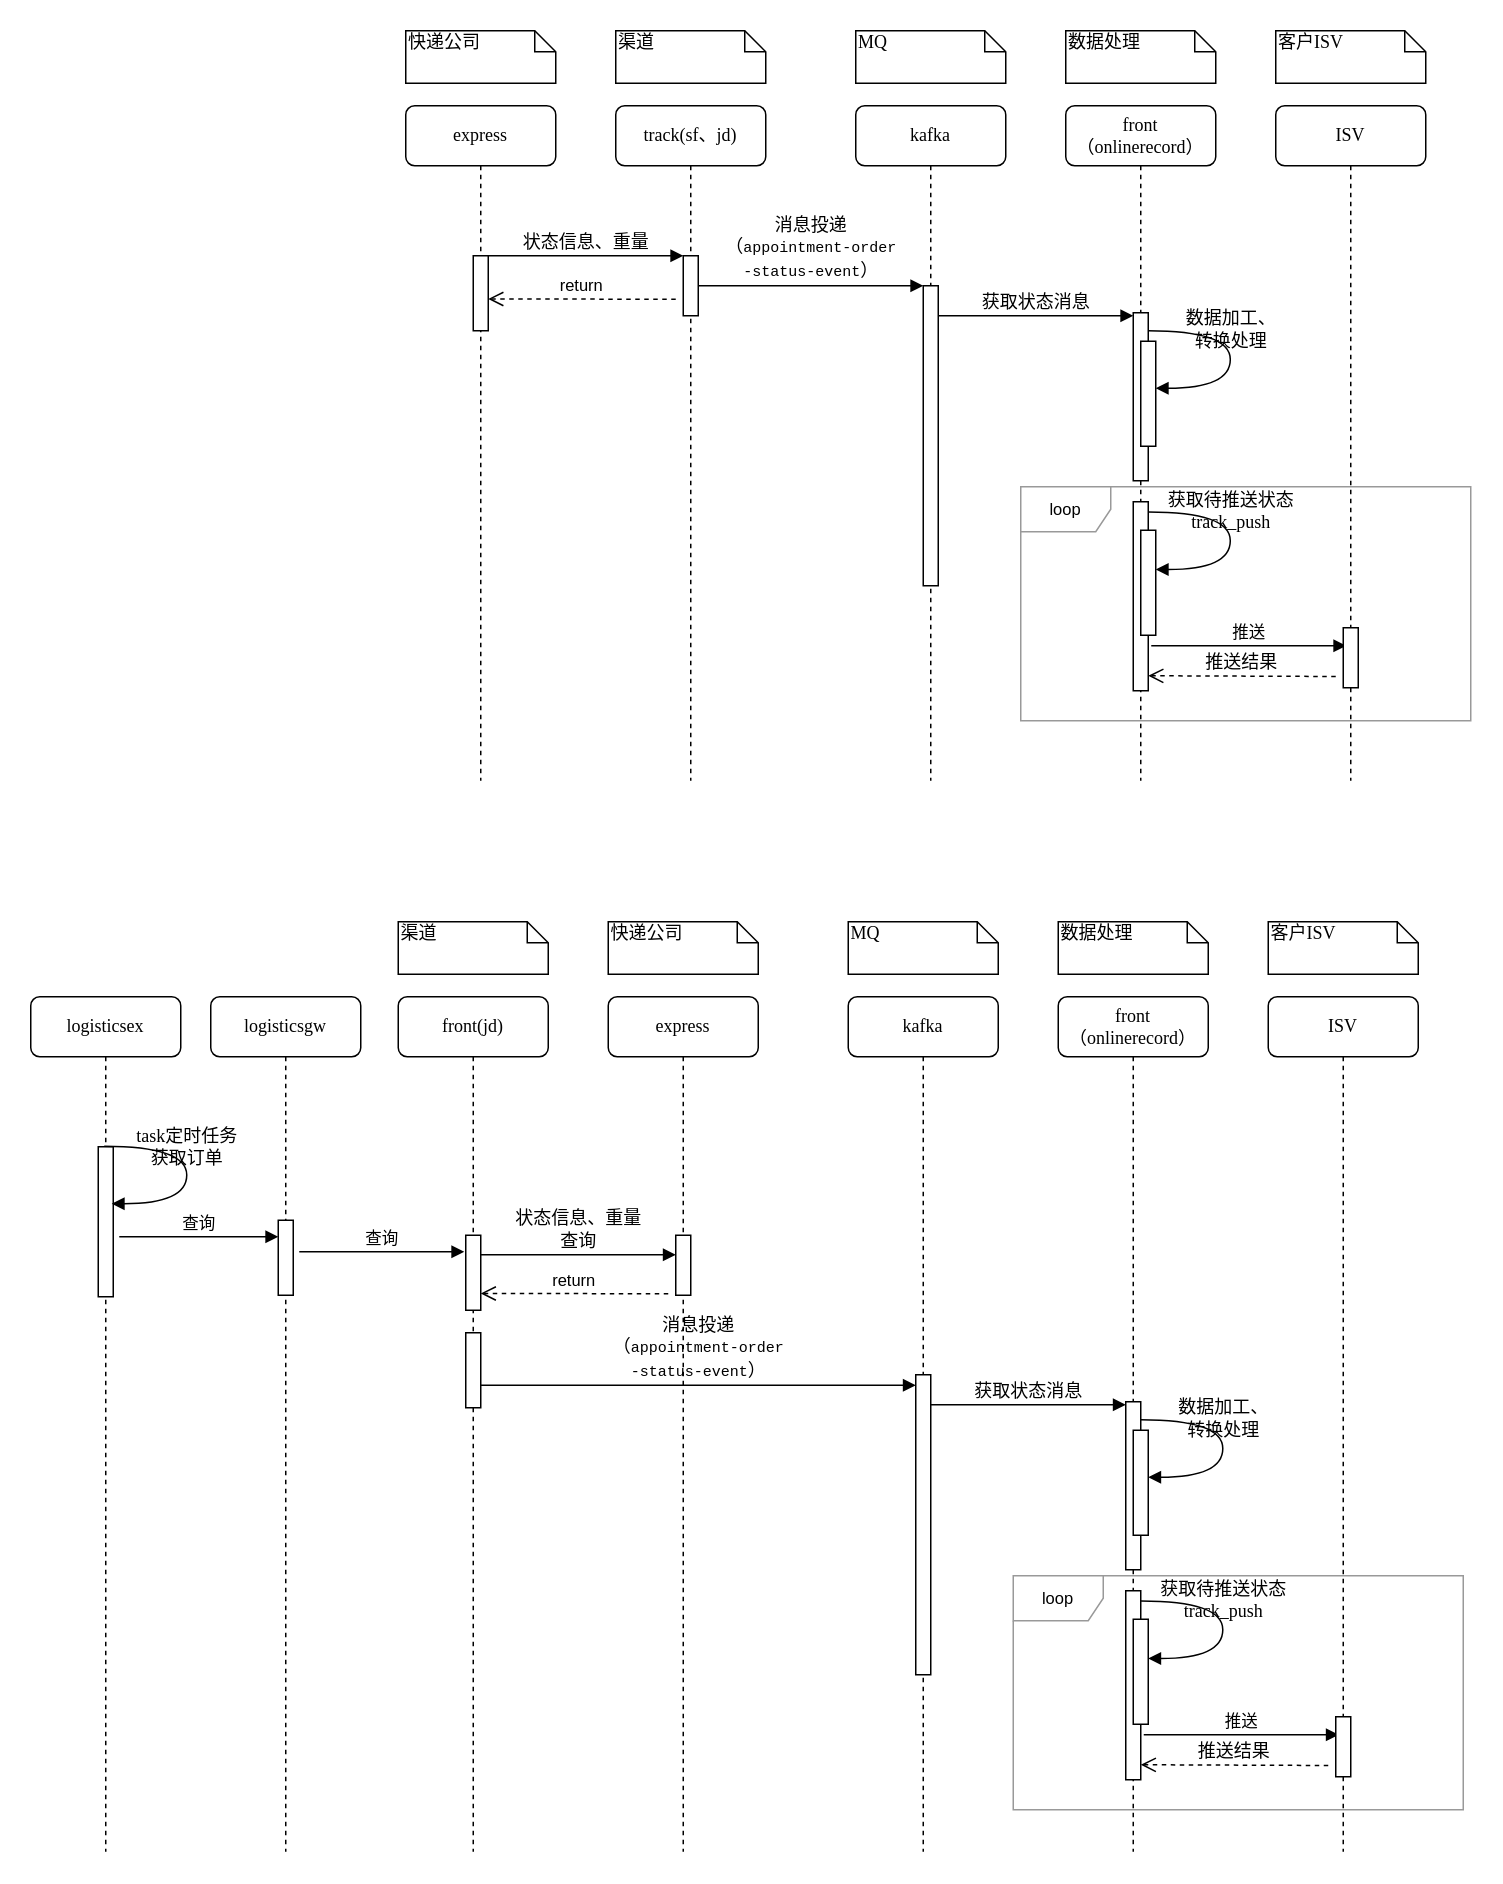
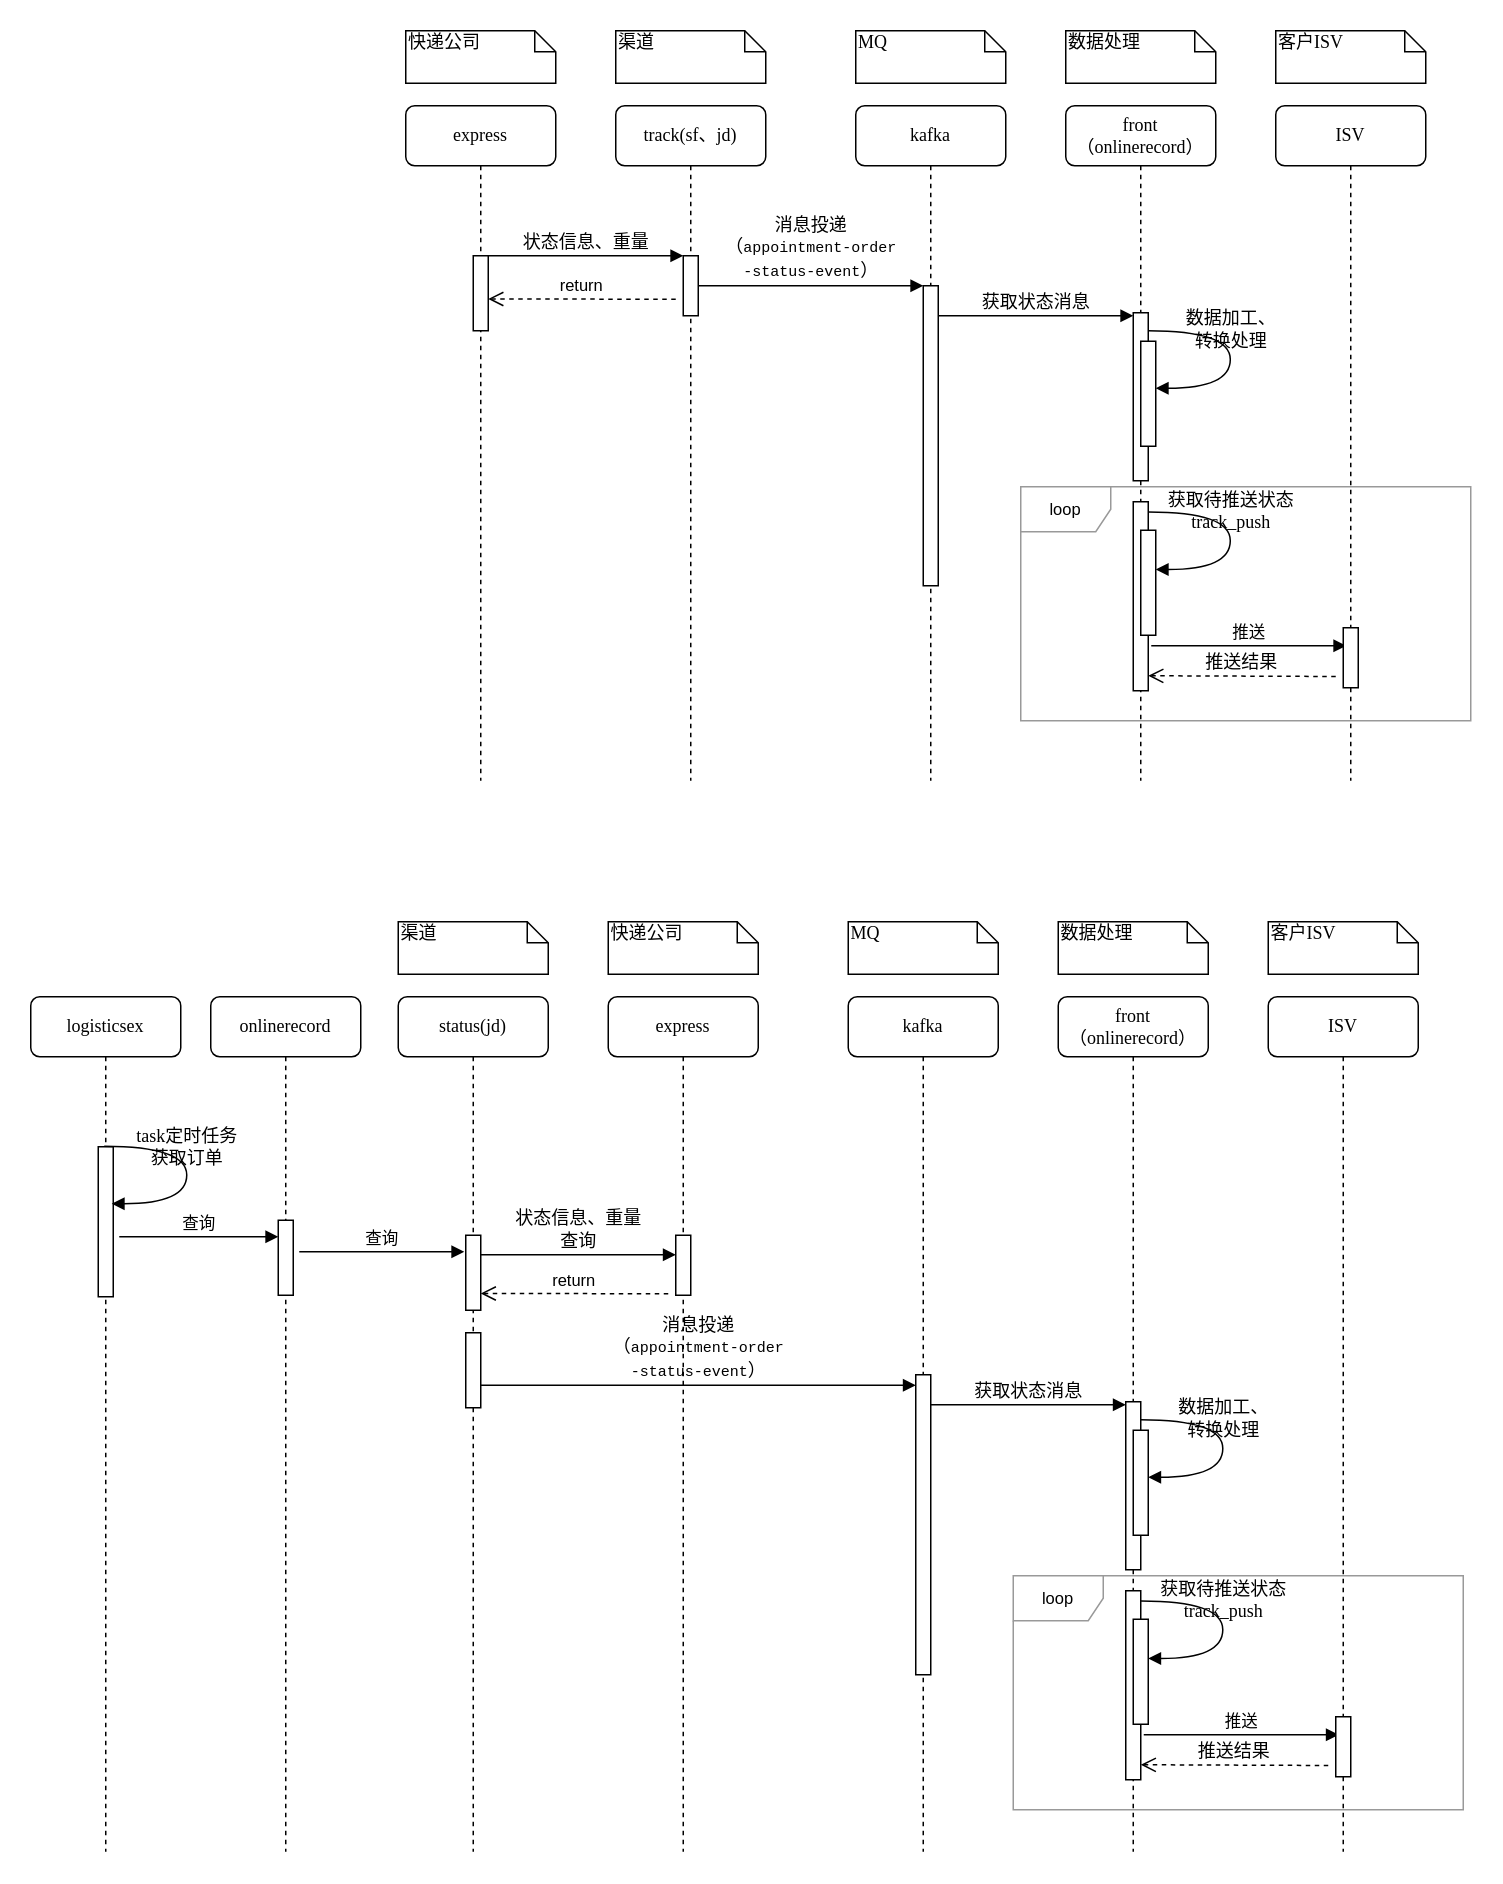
- <mxCell id="59" value="logisticsgw" style="shape=umlLifeline;perimeter=lifelinePerimeter;whiteSpace=wrap;html=1;container=1;collapsible=0;recursiveResize=0;outlineConnect=0;rounded=1;shadow=0;comic=0;labelBackgroundColor=none;strokeWidth=1;fontFamily=Verdana;fontSize=12;align=center;" vertex="1" parent="1"><mxGeometry x="140" y="664" width="100" height="570" as="geometry" /></mxCell>
+ <mxCell id="59" value="onlinerecord" style="shape=umlLifeline;perimeter=lifelinePerimeter;whiteSpace=wrap;html=1;container=1;collapsible=0;recursiveResize=0;outlineConnect=0;rounded=1;shadow=0;comic=0;labelBackgroundColor=none;strokeWidth=1;fontFamily=Verdana;fontSize=12;align=center;" vertex="1" parent="1"><mxGeometry x="140" y="664" width="100" height="570" as="geometry" /></mxCell>
- <mxCell id="43" value="front(jd)" style="shape=umlLifeline;perimeter=lifelinePerimeter;whiteSpace=wrap;html=1;container=1;collapsible=0;recursiveResize=0;outlineConnect=0;rounded=1;shadow=0;comic=0;labelBackgroundColor=none;strokeWidth=1;fontFamily=Verdana;fontSize=12;align=center;" vertex="1" parent="1"><mxGeometry x="265" y="664" width="100" height="570" as="geometry" /></mxCell>
+ <mxCell id="43" value="status(jd)" style="shape=umlLifeline;perimeter=lifelinePerimeter;whiteSpace=wrap;html=1;container=1;collapsible=0;recursiveResize=0;outlineConnect=0;rounded=1;shadow=0;comic=0;labelBackgroundColor=none;strokeWidth=1;fontFamily=Verdana;fontSize=12;align=center;" vertex="1" parent="1"><mxGeometry x="265" y="664" width="100" height="570" as="geometry" /></mxCell>
